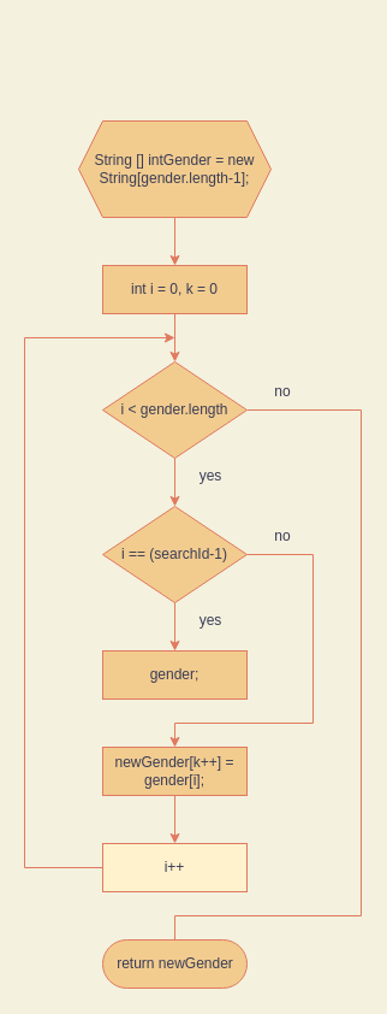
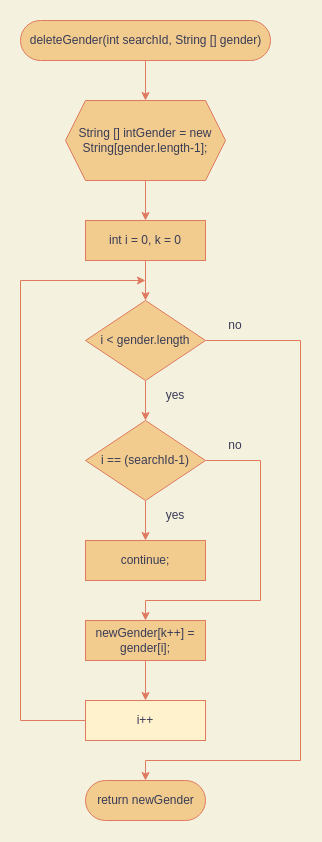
+ <mxCell id="2" value="deleteGender(int searchId, String [] gender)" style="html=1;dashed=0;whitespace=wrap;shape=mxgraph.dfd.start;fillColor=#F2CC8F;strokeColor=#E07A5F;fontColor=#393C56;" parent="1" vertex="1"><mxGeometry x="20" y="20" width="250" height="40" as="geometry" /></mxCell>
+ <mxCell id="6" value="" style="endArrow=classic;html=1;rounded=0;entryX=0.5;entryY=0;entryDx=0;entryDy=0;exitX=0.5;exitY=0.5;exitDx=0;exitDy=20;exitPerimeter=0;labelBackgroundColor=#F4F1DE;strokeColor=#E07A5F;fontColor=#393C56;" parent="1" source="2" target="4" edge="1"><mxGeometry width="50" height="50" relative="1" as="geometry"><mxPoint x="-80" y="210" as="sourcePoint" /><mxPoint x="190" y="90" as="targetPoint" /></mxGeometry></mxCell>
- <mxCell id="11" value="gender;" style="rounded=0;whiteSpace=wrap;html=1;fillColor=#F2CC8F;strokeColor=#E07A5F;fontColor=#393C56;" parent="1" vertex="1"><mxGeometry x="85" y="540" width="120" height="40" as="geometry" /></mxCell>
+ <mxCell id="11" value="continue;" style="rounded=0;whiteSpace=wrap;html=1;fillColor=#F2CC8F;strokeColor=#E07A5F;fontColor=#393C56;" parent="1" vertex="1"><mxGeometry x="85" y="540" width="120" height="40" as="geometry" /></mxCell>
- <mxCell id="15" value="" style="endArrow=none;html=1;rounded=0;exitX=1;exitY=0.5;exitDx=0;exitDy=0;entryX=0.5;entryY=0.5;entryDx=0;entryDy=-20;entryPerimeter=0;labelBackgroundColor=#F4F1DE;strokeColor=#E07A5F;fontColor=#393C56;" parent="1" source="8" target="3" edge="1"><mxGeometry width="50" height="50" relative="1" as="geometry"><mxPoint x="-10" y="460" as="sourcePoint" /><mxPoint x="40" y="410" as="targetPoint" /><Array as="points"><mxPoint x="300" y="340" /><mxPoint x="300" y="760" /><mxPoint x="145" y="760" /></Array></mxGeometry></mxCell>
+ <mxCell id="15" value="" style="endArrow=classic;html=1;rounded=0;exitX=1;exitY=0.5;exitDx=0;exitDy=0;entryX=0.5;entryY=0.5;entryDx=0;entryDy=-20;entryPerimeter=0;labelBackgroundColor=#F4F1DE;strokeColor=#E07A5F;fontColor=#393C56;" parent="1" source="8" target="3" edge="1"><mxGeometry width="50" height="50" relative="1" as="geometry"><mxPoint x="-10" y="460" as="sourcePoint" /><mxPoint x="40" y="410" as="targetPoint" /><Array as="points"><mxPoint x="300" y="340" /><mxPoint x="300" y="760" /><mxPoint x="145" y="760" /></Array></mxGeometry></mxCell>
